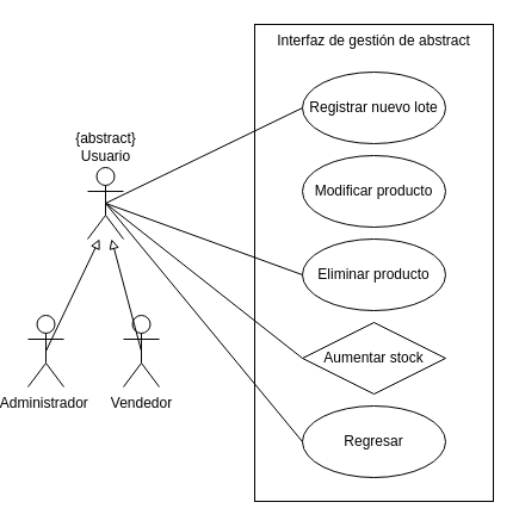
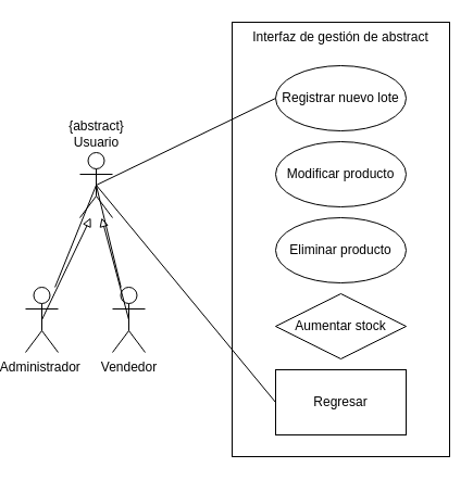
- <mxCell id="10" value="" style="endArrow=none;html=1;rounded=0;exitX=0.5;exitY=0.5;exitDx=0;exitDy=0;exitPerimeter=0;entryX=0;entryY=0.5;entryDx=0;entryDy=0;" parent="1" source="2" target="6" edge="1"><mxGeometry width="50" height="50" relative="1" as="geometry"><mxPoint x="135" y="230" as="sourcePoint" /><mxPoint x="260" y="170" as="targetPoint" /></mxGeometry></mxCell>
+ <mxCell id="10" value="" style="endArrow=none;html=1;rounded=0;exitX=0.5;exitY=0.5;exitDx=0;exitDy=0;exitPerimeter=0;" parent="1" source="2" target="14" edge="1"><mxGeometry width="50" height="50" relative="1" as="geometry"><mxPoint x="135" y="230" as="sourcePoint" /><mxPoint x="260" y="170" as="targetPoint" /></mxGeometry></mxCell>
- <mxCell id="11" value="" style="endArrow=none;html=1;rounded=0;exitX=0.5;exitY=0.5;exitDx=0;exitDy=0;exitPerimeter=0;entryX=0;entryY=0.5;entryDx=0;entryDy=0;" parent="1" source="2" target="7" edge="1"><mxGeometry width="50" height="50" relative="1" as="geometry"><mxPoint x="135" y="230" as="sourcePoint" /><mxPoint x="260" y="240" as="targetPoint" /></mxGeometry></mxCell>
+ <mxCell id="11" value="" style="endArrow=none;html=1;rounded=0;exitX=0.5;exitY=0.5;exitDx=0;exitDy=0;exitPerimeter=0;" parent="1" source="2" target="13" edge="1"><mxGeometry width="50" height="50" relative="1" as="geometry"><mxPoint x="135" y="230" as="sourcePoint" /><mxPoint x="260" y="240" as="targetPoint" /></mxGeometry></mxCell>
- <mxCell id="8" value="Regresar" style="ellipse;whiteSpace=wrap;html=1;fillColor=none;" parent="1" vertex="1"><mxGeometry x="250" y="340" width="120" height="60" as="geometry" /></mxCell>
+ <mxCell id="8" value="Regresar" style="whiteSpace=wrap;html=1;fillColor=none;rounded=0;" parent="1" vertex="1"><mxGeometry x="250" y="340" width="120" height="60" as="geometry" /></mxCell>
